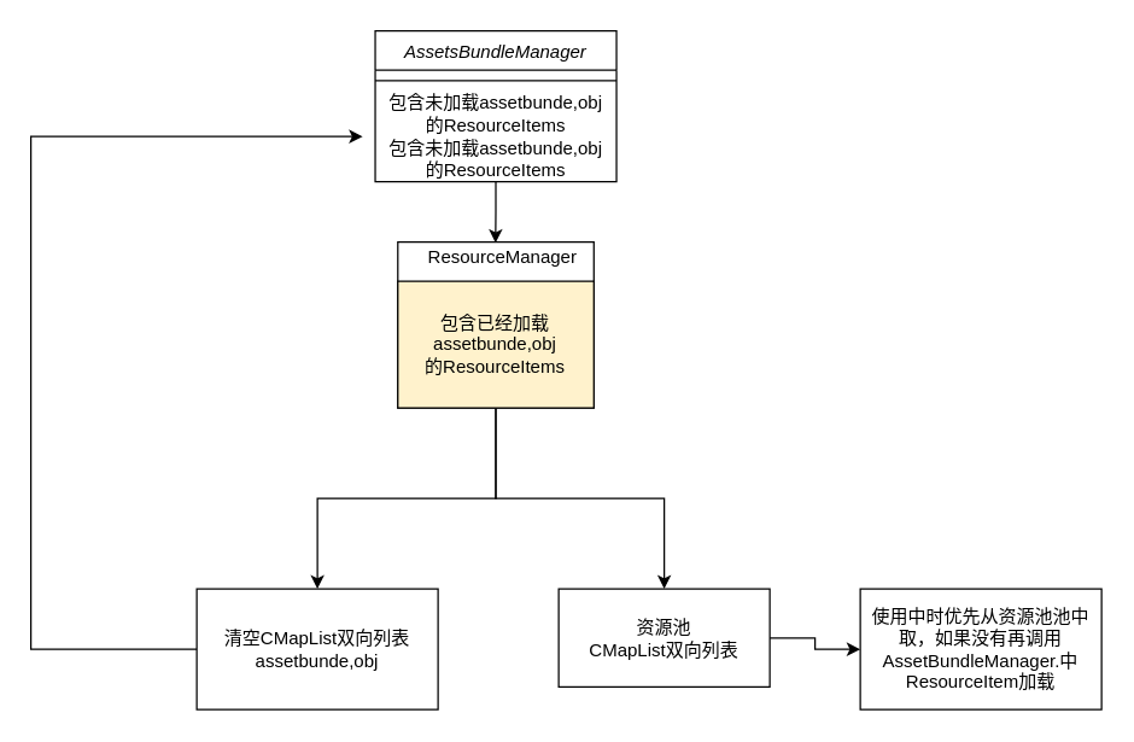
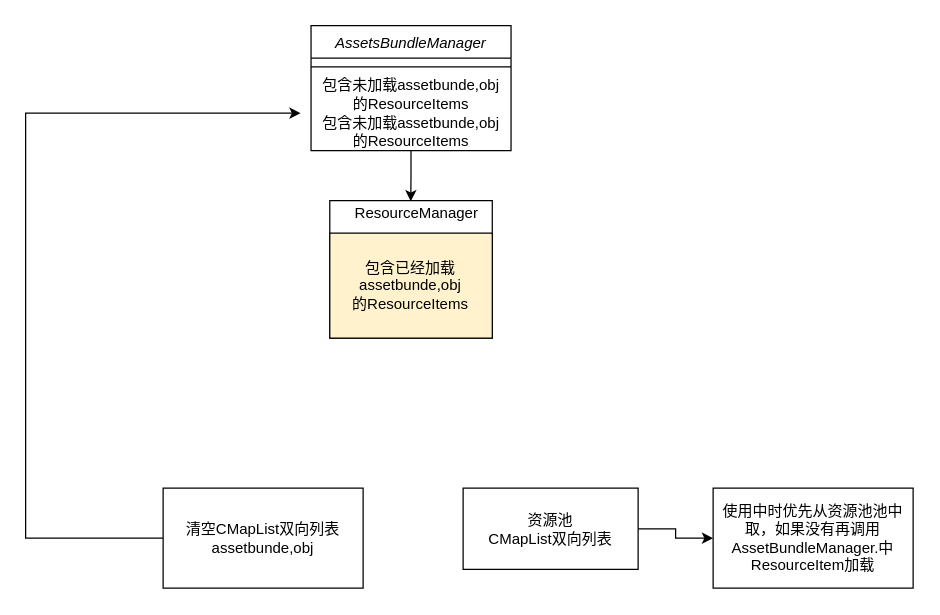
- <mxCell id="9" style="edgeStyle=orthogonalEdgeStyle;rounded=0;orthogonalLoop=1;jettySize=auto;html=1;" parent="1" source="11" target="14" edge="1"><mxGeometry relative="1" as="geometry" /></mxCell>
- <mxCell id="10" style="edgeStyle=orthogonalEdgeStyle;rounded=0;orthogonalLoop=1;jettySize=auto;html=1;" parent="1" source="11" target="2" edge="1"><mxGeometry relative="1" as="geometry"><Array as="points"><mxPoint x="328" y="330" /><mxPoint x="440" y="330" /></Array></mxGeometry></mxCell>
